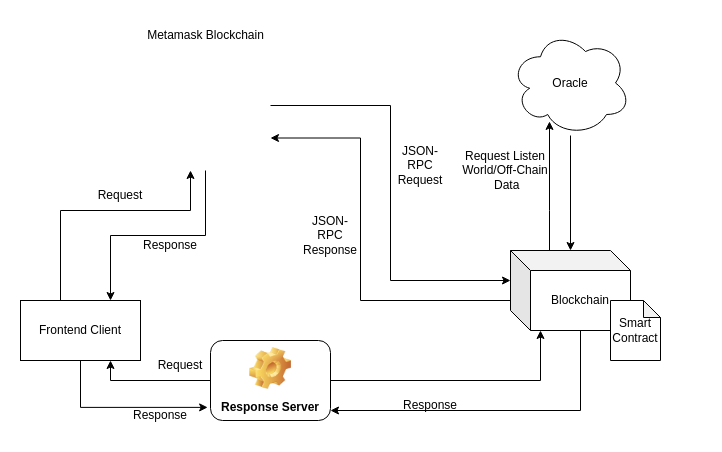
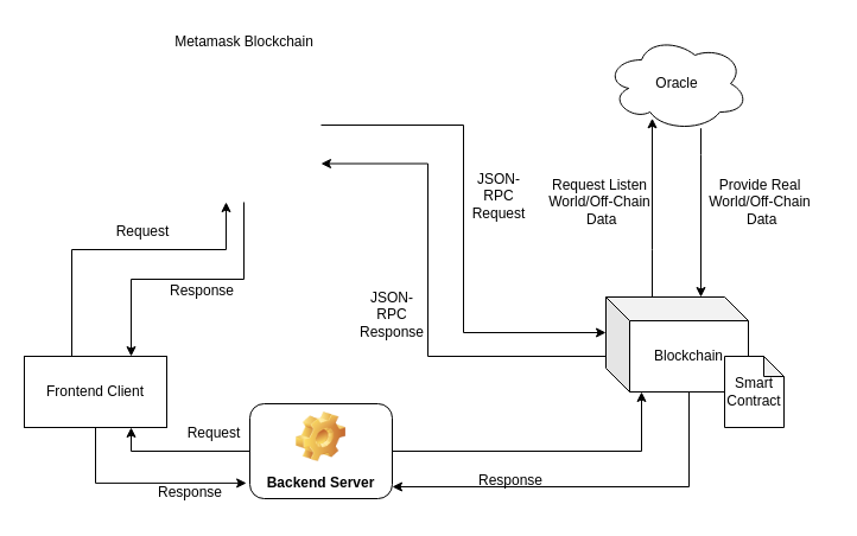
- <mxCell id="7" value="Oracle" style="ellipse;shape=cloud;whiteSpace=wrap;html=1;" vertex="1" parent="1"><mxGeometry x="510" y="30" width="120" height="105" as="geometry" /></mxCell>
+ <mxCell id="7" value="Oracle" style="ellipse;shape=cloud;whiteSpace=wrap;html=1;" vertex="1" parent="1"><mxGeometry x="510" y="30" width="120" height="80" as="geometry" /></mxCell>
+ <mxCell id="25" value="Provide Real World/Off-Chain&lt;br&gt;&amp;nbsp;Data" style="text;html=1;align=center;verticalAlign=middle;whiteSpace=wrap;rounded=0;" vertex="1" parent="1"><mxGeometry x="580" y="150" width="120" height="40" as="geometry" /></mxCell>
- <mxCell id="17" value="JSON-RPC Response" style="text;html=1;align=center;verticalAlign=middle;whiteSpace=wrap;rounded=0;" vertex="1" parent="1"><mxGeometry x="300" y="220" width="60" height="30" as="geometry" /></mxCell>
+ <mxCell id="17" value="JSON-RPC Response" style="text;html=1;align=center;verticalAlign=middle;whiteSpace=wrap;rounded=0;" vertex="1" parent="1"><mxGeometry x="300" y="250" width="60" height="30" as="geometry" /></mxCell>
- <mxCell id="11" value="Response Server" style="label;whiteSpace=wrap;html=1;align=center;verticalAlign=bottom;spacingLeft=0;spacingBottom=4;imageAlign=center;imageVerticalAlign=top;image=img/clipart/Gear_128x128.png" vertex="1" parent="1"><mxGeometry x="210" y="340" width="120" height="80" as="geometry" /></mxCell>
+ <mxCell id="11" value="Backend Server" style="label;whiteSpace=wrap;html=1;align=center;verticalAlign=bottom;spacingLeft=0;spacingBottom=4;imageAlign=center;imageVerticalAlign=top;image=img/clipart/Gear_128x128.png" vertex="1" parent="1"><mxGeometry x="210" y="340" width="120" height="80" as="geometry" /></mxCell>
